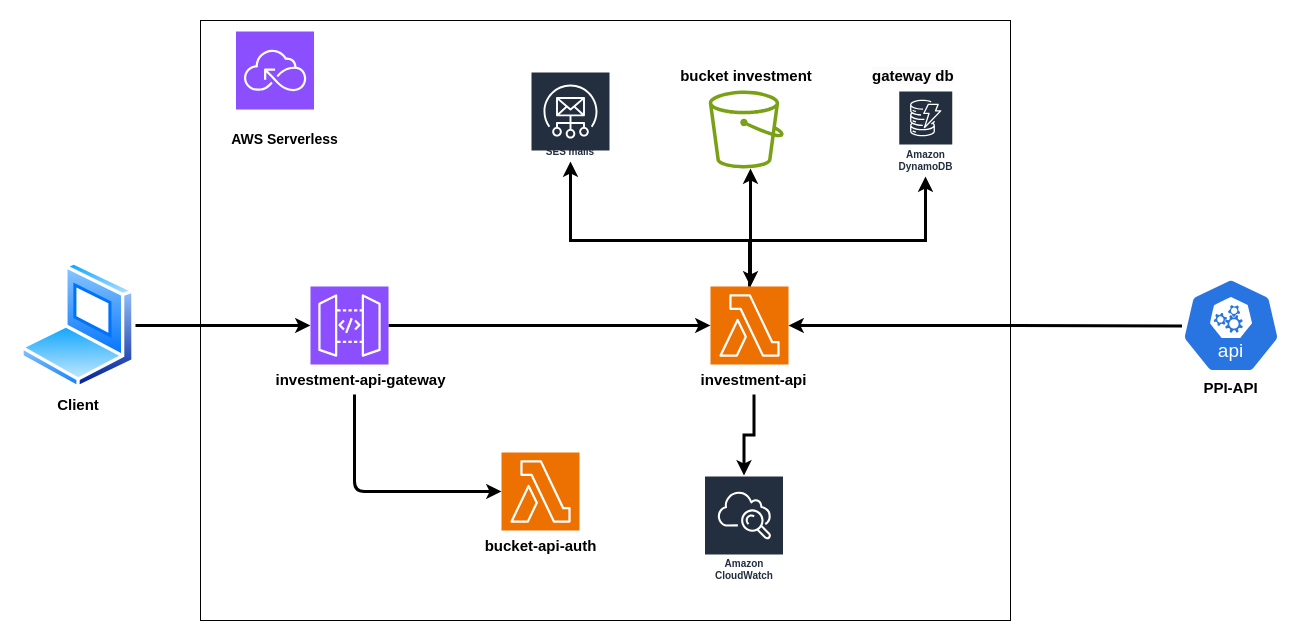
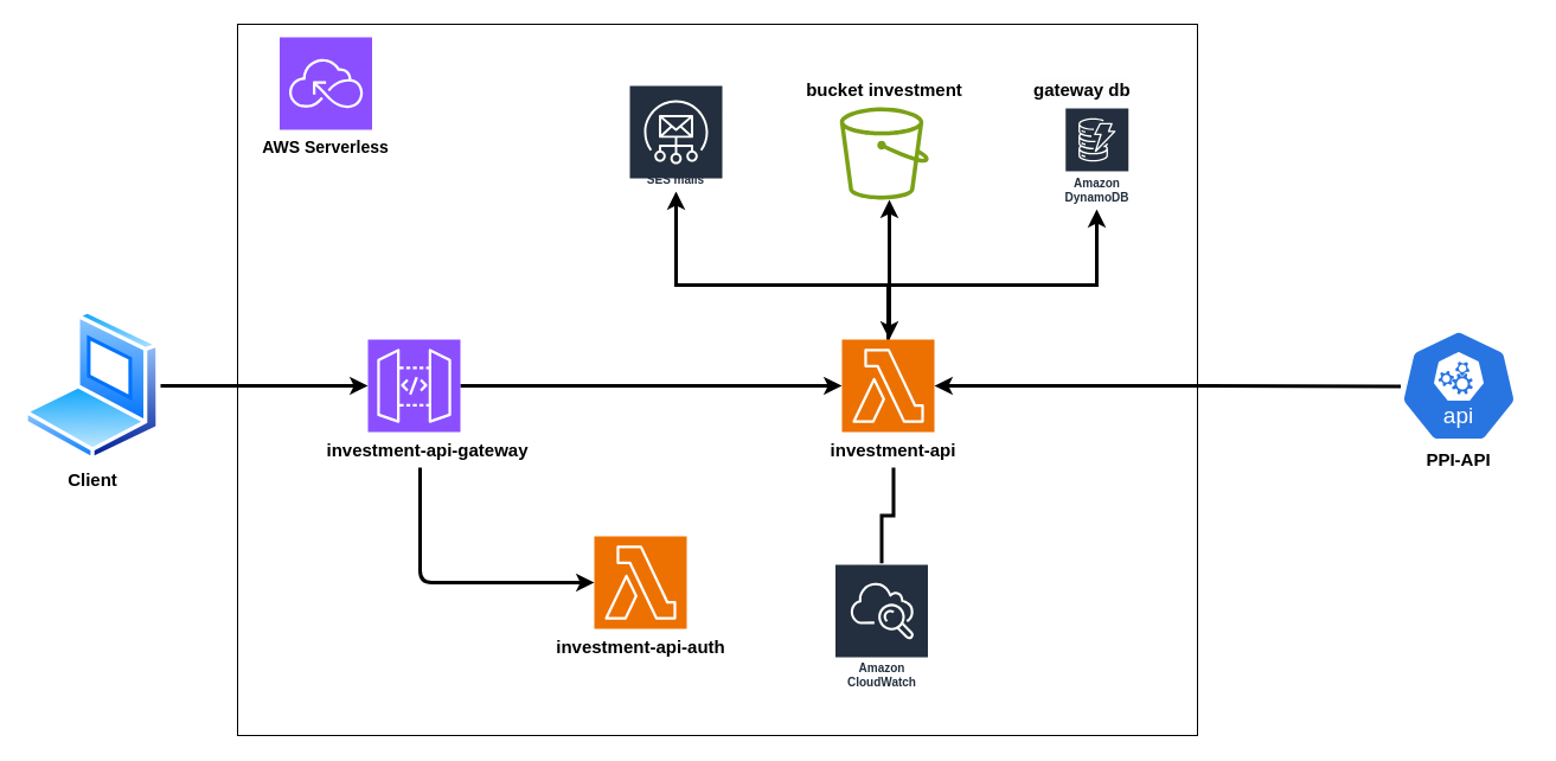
- <mxCell id="24" value="AWS Serverless" style="text;html=1;align=center;verticalAlign=middle;whiteSpace=wrap;rounded=0;fontStyle=1;fontSize=14;" parent="1" vertex="1"><mxGeometry x="229" y="124" width="111" height="30" as="geometry" /></mxCell>
+ <mxCell id="24" value="AWS Serverless" style="text;html=1;align=center;verticalAlign=middle;whiteSpace=wrap;rounded=0;fontStyle=1;fontSize=14;" parent="1" vertex="1"><mxGeometry x="219" y="109" width="111" height="30" as="geometry" /></mxCell>
- <mxCell id="13" style="edgeStyle=orthogonalEdgeStyle;rounded=0;orthogonalLoop=1;jettySize=auto;html=1;strokeWidth=3;" parent="1" source="14" target="25" edge="1"><mxGeometry relative="1" as="geometry" /></mxCell>
+ <mxCell id="13" style="edgeStyle=orthogonalEdgeStyle;rounded=0;orthogonalLoop=1;jettySize=auto;html=1;strokeWidth=3;endArrow=none;" parent="1" source="14" target="25" edge="1"><mxGeometry relative="1" as="geometry" /></mxCell>
- <mxCell id="28" value="&lt;span style=&quot;font-size: 15px; font-weight: 700;&quot;&gt;bucket-api-auth&lt;/span&gt;" style="text;html=1;align=center;verticalAlign=middle;whiteSpace=wrap;rounded=0;" vertex="1" parent="1"><mxGeometry x="463.75" y="530" width="152.5" height="30" as="geometry" /></mxCell>
+ <mxCell id="28" value="&lt;span style=&quot;font-size: 15px; font-weight: 700;&quot;&gt;investment-api-auth&lt;/span&gt;" style="text;html=1;align=center;verticalAlign=middle;whiteSpace=wrap;rounded=0;" vertex="1" parent="1"><mxGeometry x="463.75" y="530" width="152.5" height="30" as="geometry" /></mxCell>
